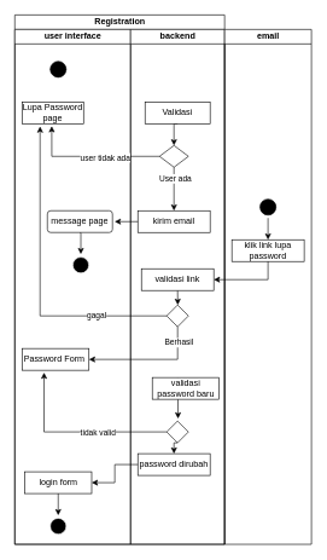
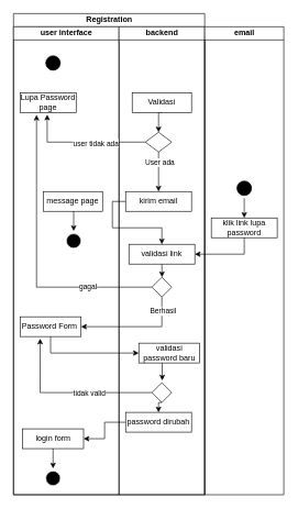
- <mxCell id="12" value="message page" style="html=1;whiteSpace=wrap;rounded=1;" parent="3" vertex="1"><mxGeometry x="45" y="250" width="90" height="30" as="geometry" /></mxCell>
+ <mxCell id="12" value="message page" style="html=1;whiteSpace=wrap;" parent="3" vertex="1"><mxGeometry x="45" y="250" width="90" height="30" as="geometry" /></mxCell>
- <mxCell id="39" style="edgeStyle=orthogonalEdgeStyle;rounded=0;orthogonalLoop=1;jettySize=auto;html=1;exitX=0;exitY=0.5;exitDx=0;exitDy=0;entryX=1.033;entryY=0.487;entryDx=0;entryDy=0;entryPerimeter=0;" parent="2" source="20" target="12" edge="1"><mxGeometry relative="1" as="geometry" /></mxCell>
+ <mxCell id="39" style="edgeStyle=orthogonalEdgeStyle;rounded=0;orthogonalLoop=1;jettySize=auto;html=1;exitX=0;exitY=0.5;exitDx=0;exitDy=0;" parent="2" source="20" target="22" edge="1"><mxGeometry relative="1" as="geometry" /></mxCell>
+ <mxCell id="35" style="edgeStyle=orthogonalEdgeStyle;rounded=0;orthogonalLoop=1;jettySize=auto;html=1;exitX=0.5;exitY=1;exitDx=0;exitDy=0;entryX=0;entryY=0.5;entryDx=0;entryDy=0;" parent="2" source="8" target="28" edge="1"><mxGeometry relative="1" as="geometry" /></mxCell>
